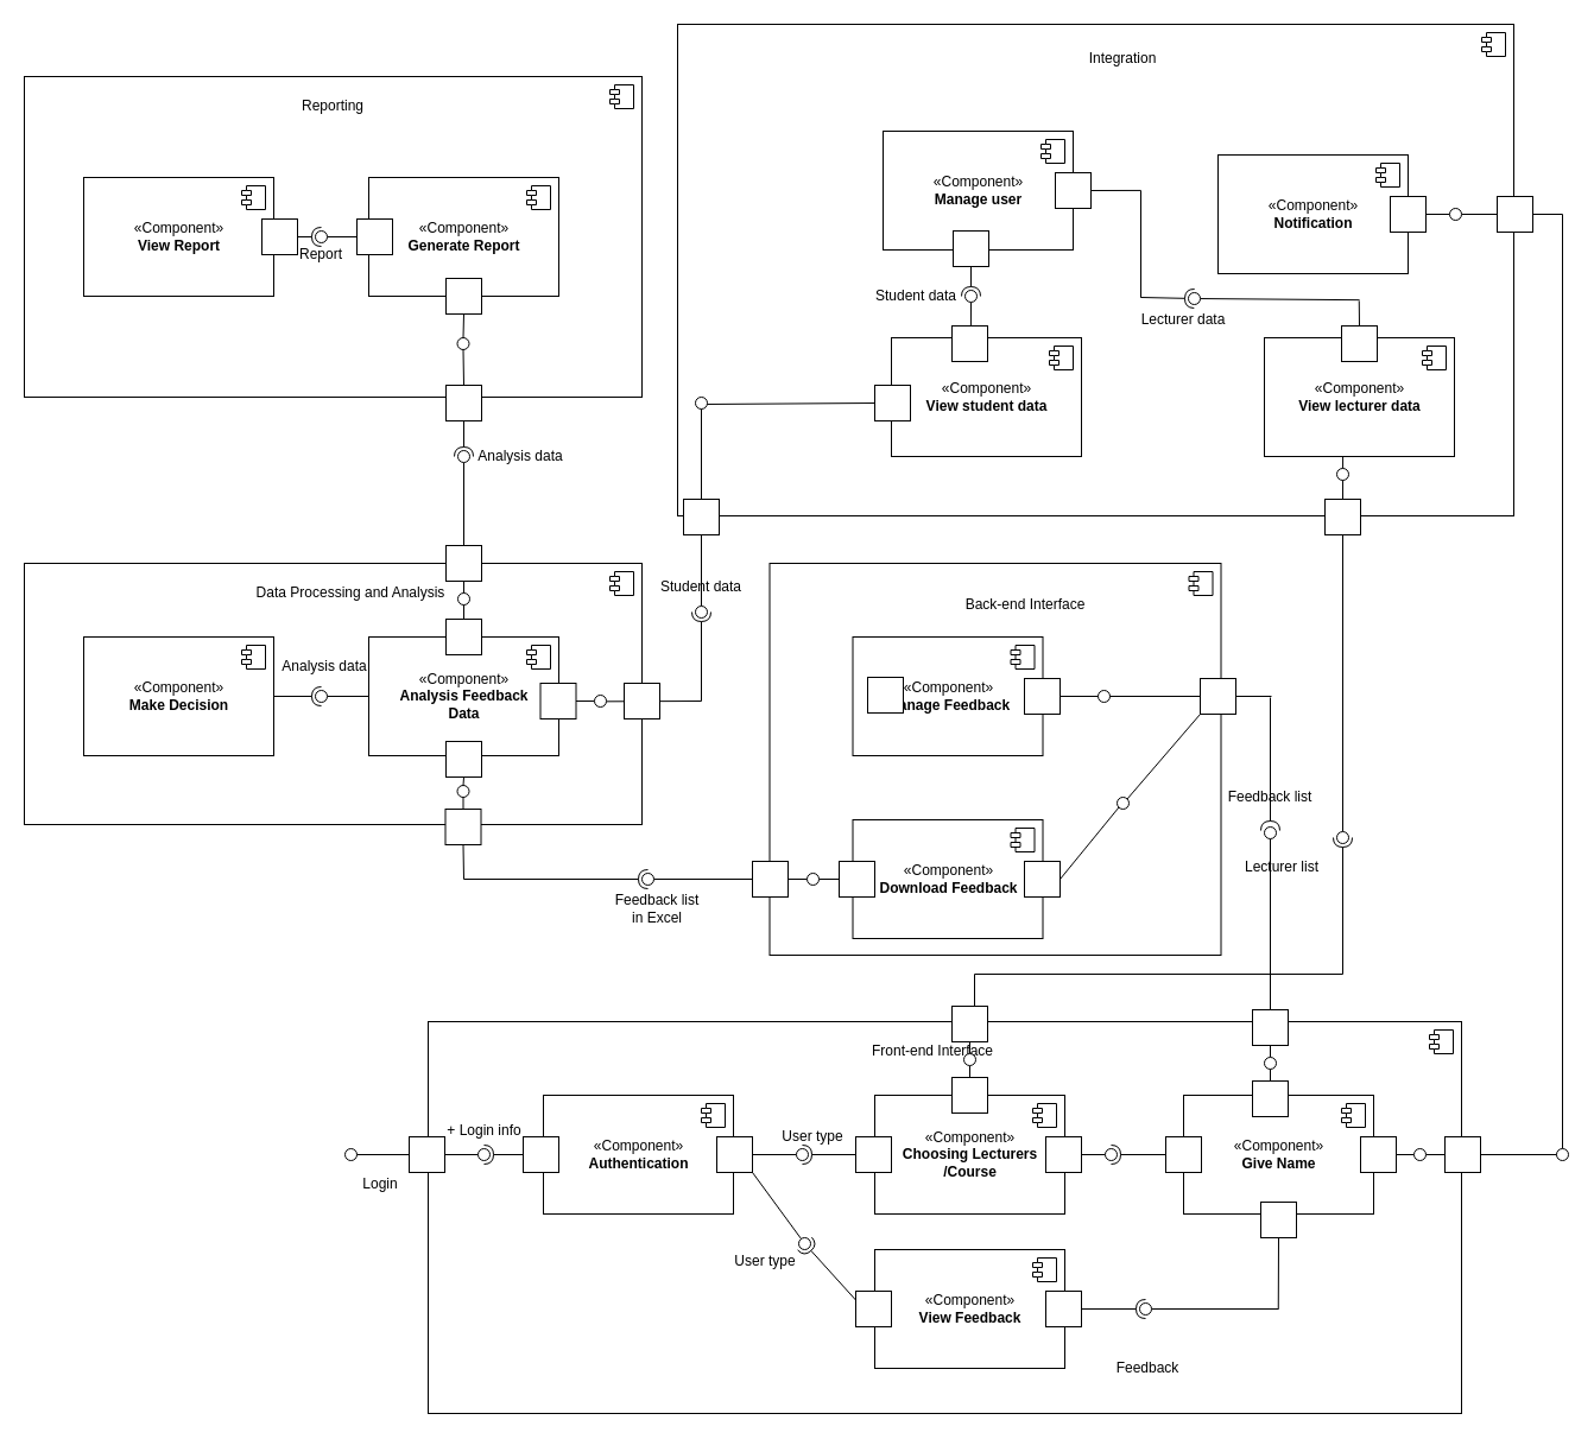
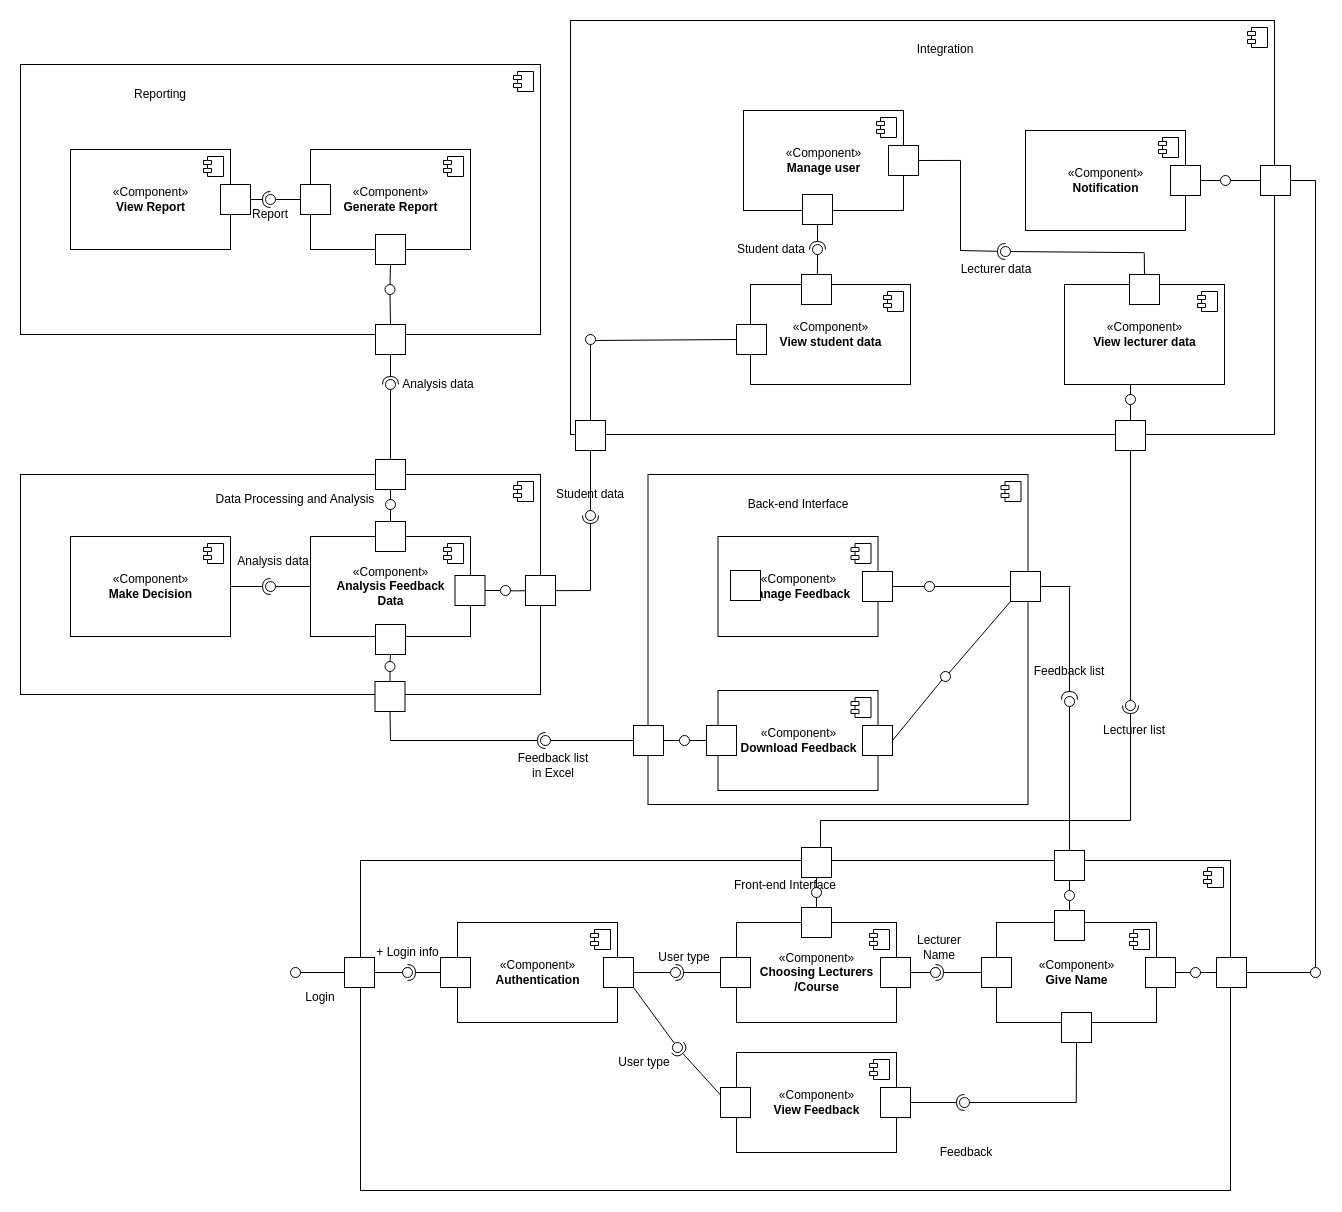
- <mxCell id="12" value="Reporting" style="text;html=1;strokeColor=none;fillColor=none;align=center;verticalAlign=middle;whiteSpace=wrap;rounded=0;" vertex="1" parent="1"><mxGeometry x="210" y="74" width="140" height="30" as="geometry" /></mxCell>
+ <mxCell id="12" value="Reporting" style="text;html=1;strokeColor=none;fillColor=none;align=center;verticalAlign=middle;whiteSpace=wrap;rounded=0;" vertex="1" parent="1"><mxGeometry x="90" y="79" width="140" height="30" as="geometry" /></mxCell>
- <mxCell id="76" value="Back-end Interface" style="text;html=1;strokeColor=none;fillColor=none;align=center;verticalAlign=middle;whiteSpace=wrap;rounded=0;" vertex="1" parent="1"><mxGeometry x="792.5" y="494" width="140" height="30" as="geometry" /></mxCell>
+ <mxCell id="76" value="Back-end Interface" style="text;html=1;strokeColor=none;fillColor=none;align=center;verticalAlign=middle;whiteSpace=wrap;rounded=0;" vertex="1" parent="1"><mxGeometry x="727.5" y="489" width="140" height="30" as="geometry" /></mxCell>
- <mxCell id="147" value="Lecturer list" style="text;html=1;strokeColor=none;fillColor=none;align=center;verticalAlign=middle;whiteSpace=wrap;rounded=0;" vertex="1" parent="1"><mxGeometry x="1036" y="720" width="86" height="20" as="geometry" /></mxCell>
+ <mxCell id="147" value="Lecturer list" style="text;html=1;strokeColor=none;fillColor=none;align=center;verticalAlign=middle;whiteSpace=wrap;rounded=0;" vertex="1" parent="1"><mxGeometry x="1091" y="720" width="86" height="20" as="geometry" /></mxCell>
+ <mxCell id="49" value="Lecturer Name" style="text;html=1;strokeColor=none;fillColor=none;align=center;verticalAlign=middle;whiteSpace=wrap;rounded=0;" vertex="1" parent="1"><mxGeometry x="903" y="937" width="72" height="20" as="geometry" /></mxCell>
